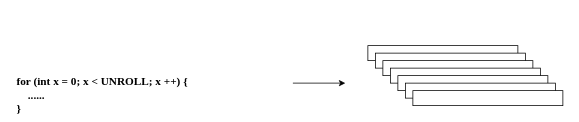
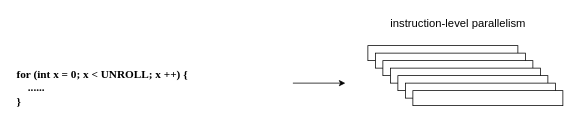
+ <mxCell id="11" value="&lt;font face=&quot;Helvetica&quot;&gt;instruction-level parallelism&lt;/font&gt;" style="text;html=1;align=center;verticalAlign=middle;resizable=0;points=[];autosize=1;strokeColor=none;fillColor=none;fontSize=15;fontFamily=Lucida Console;" vertex="1" parent="1"><mxGeometry x="510" y="20" width="200" height="20" as="geometry" /></mxCell>
- <mxCell id="2" value="&lt;font style=&quot;font-size: 15px;&quot; face=&quot;Lucida Console&quot;&gt;&lt;b&gt;for (int x = 0; x &amp;lt; UNROLL; x ++) {&lt;br&gt;&amp;nbsp; &amp;nbsp; ......&lt;br&gt;}&lt;br&gt;&lt;/b&gt;&lt;/font&gt;" style="text;html=1;strokeColor=none;fillColor=none;align=left;verticalAlign=middle;whiteSpace=wrap;rounded=0;" vertex="1" parent="1"><mxGeometry x="20" y="110" width="350" height="30" as="geometry" /></mxCell>
+ <mxCell id="2" value="&lt;font style=&quot;font-size: 15px;&quot; face=&quot;Lucida Console&quot;&gt;&lt;b&gt;for (int x = 0; x &amp;lt; UNROLL; x ++) {&lt;br&gt;&amp;nbsp; &amp;nbsp; ......&lt;br&gt;}&lt;br&gt;&lt;/b&gt;&lt;/font&gt;" style="text;html=1;strokeColor=none;fillColor=none;align=left;verticalAlign=middle;whiteSpace=wrap;rounded=0;" vertex="1" parent="1"><mxGeometry x="20" y="100" width="350" height="30" as="geometry" /></mxCell>
